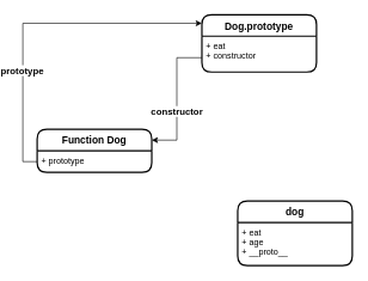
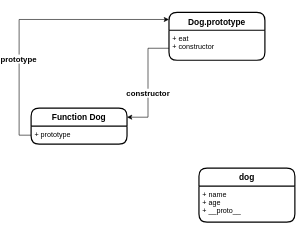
- <mxCell id="9" value="+ eat&#10;+ age&#10;+ __proto__&#10;" style="align=left;strokeColor=none;fillColor=none;spacingLeft=4;fontSize=12;verticalAlign=top;resizable=0;rotatable=0;part=1;" vertex="1" parent="8"><mxGeometry y="30" width="160" height="60" as="geometry" /></mxCell>
+ <mxCell id="9" value="+ name&#10;+ age&#10;+ __proto__&#10;" style="align=left;strokeColor=none;fillColor=none;spacingLeft=4;fontSize=12;verticalAlign=top;resizable=0;rotatable=0;part=1;" vertex="1" parent="8"><mxGeometry y="30" width="160" height="60" as="geometry" /></mxCell>
